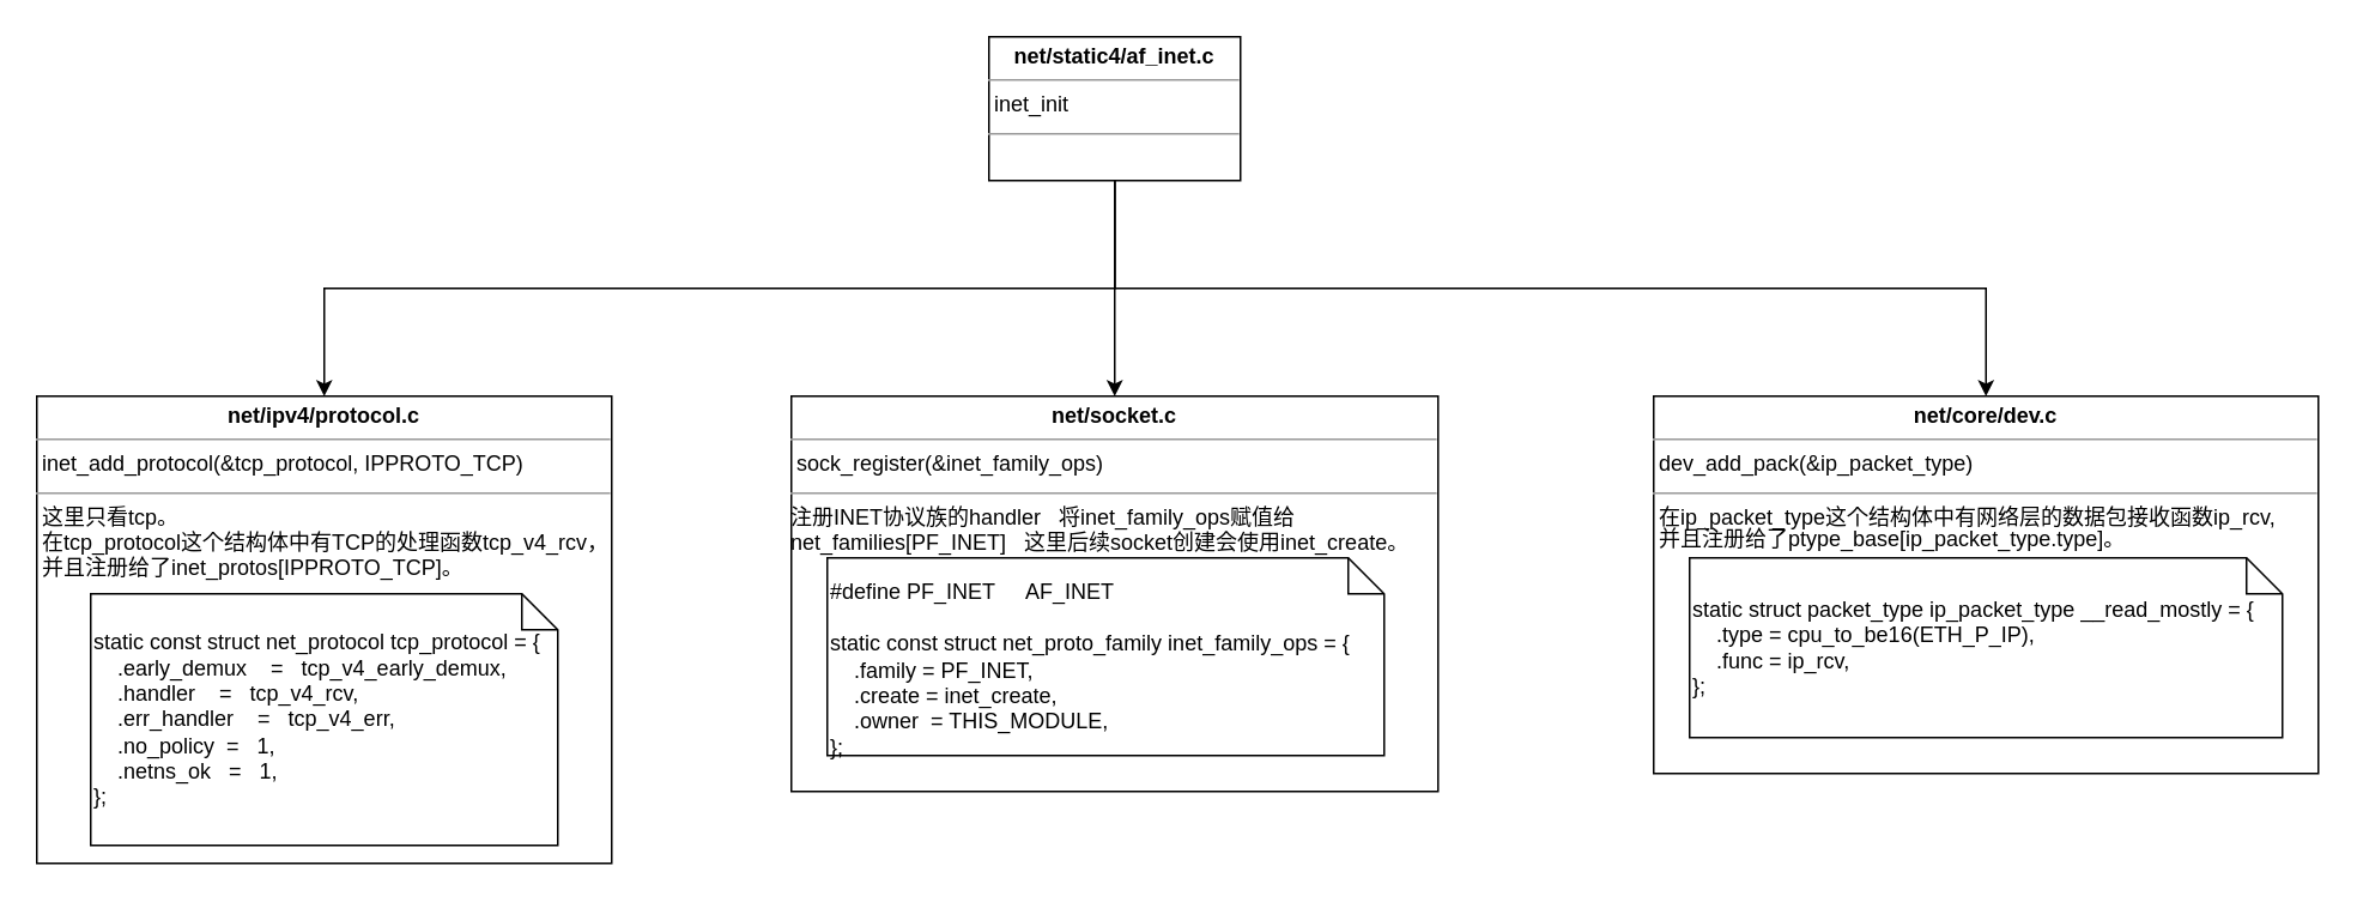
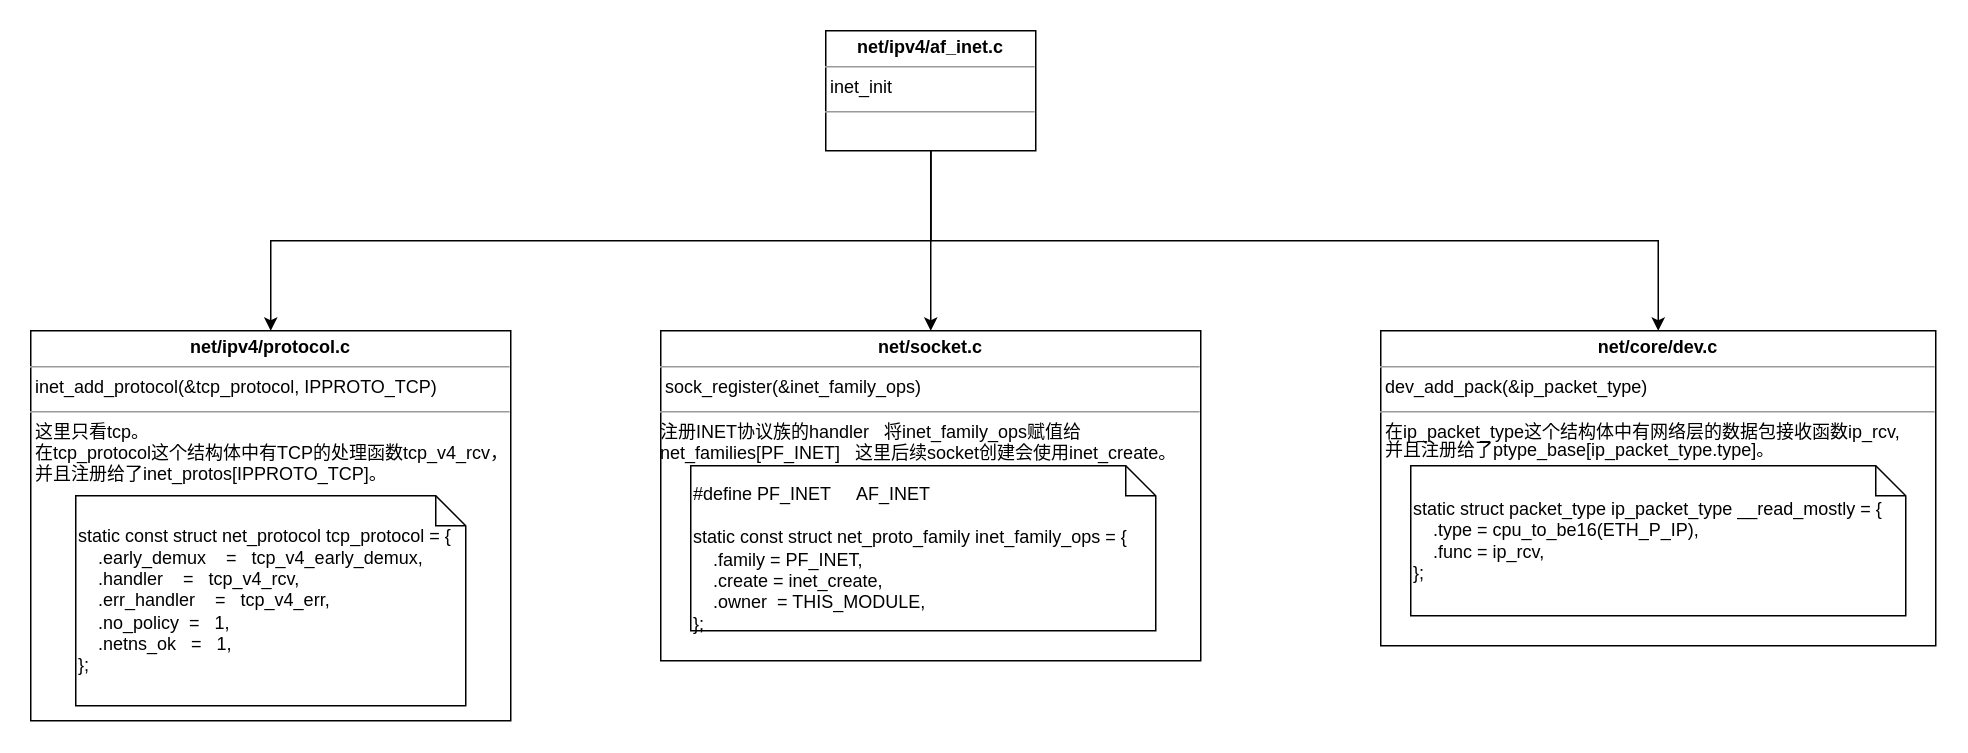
- <mxCell id="3" value="&lt;p style=&quot;margin: 0px ; margin-top: 4px ; text-align: center&quot;&gt;&lt;b&gt;net/static4/af_inet.c&lt;/b&gt;&lt;br&gt;&lt;/p&gt;&lt;hr size=&quot;1&quot;&gt;&amp;nbsp;inet_init&lt;div style=&quot;height: 2px&quot;&gt;&lt;/div&gt;&lt;hr size=&quot;1&quot;&gt;&lt;div style=&quot;height: 2px&quot;&gt;&lt;/div&gt;" style="verticalAlign=top;align=left;overflow=fill;fontSize=12;fontFamily=Helvetica;html=1;" vertex="1" parent="1"><mxGeometry x="550" y="20" width="140" height="80" as="geometry" /></mxCell>
+ <mxCell id="3" value="&lt;p style=&quot;margin: 0px ; margin-top: 4px ; text-align: center&quot;&gt;&lt;b&gt;net/ipv4/af_inet.c&lt;/b&gt;&lt;br&gt;&lt;/p&gt;&lt;hr size=&quot;1&quot;&gt;&amp;nbsp;inet_init&lt;div style=&quot;height: 2px&quot;&gt;&lt;/div&gt;&lt;hr size=&quot;1&quot;&gt;&lt;div style=&quot;height: 2px&quot;&gt;&lt;/div&gt;" style="verticalAlign=top;align=left;overflow=fill;fontSize=12;fontFamily=Helvetica;html=1;" vertex="1" parent="1"><mxGeometry x="550" y="20" width="140" height="80" as="geometry" /></mxCell>
